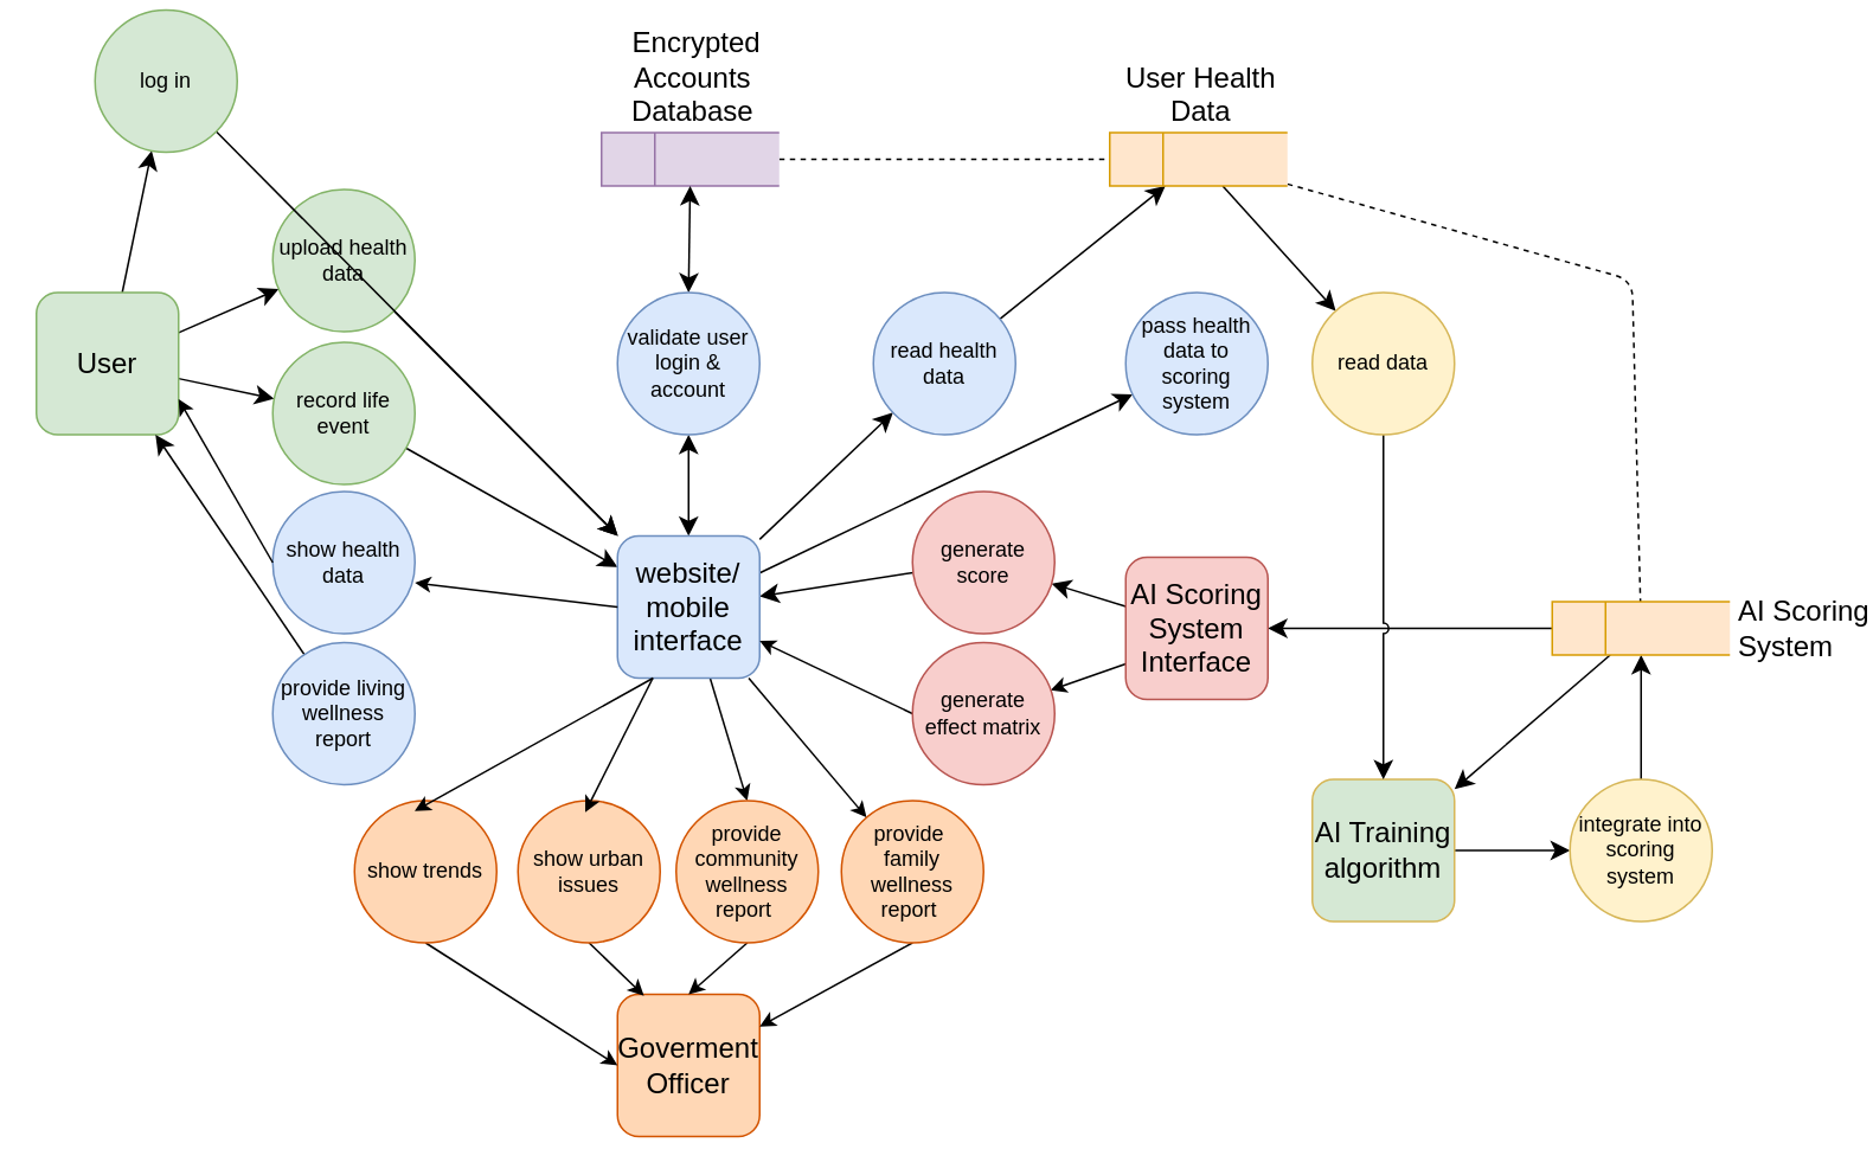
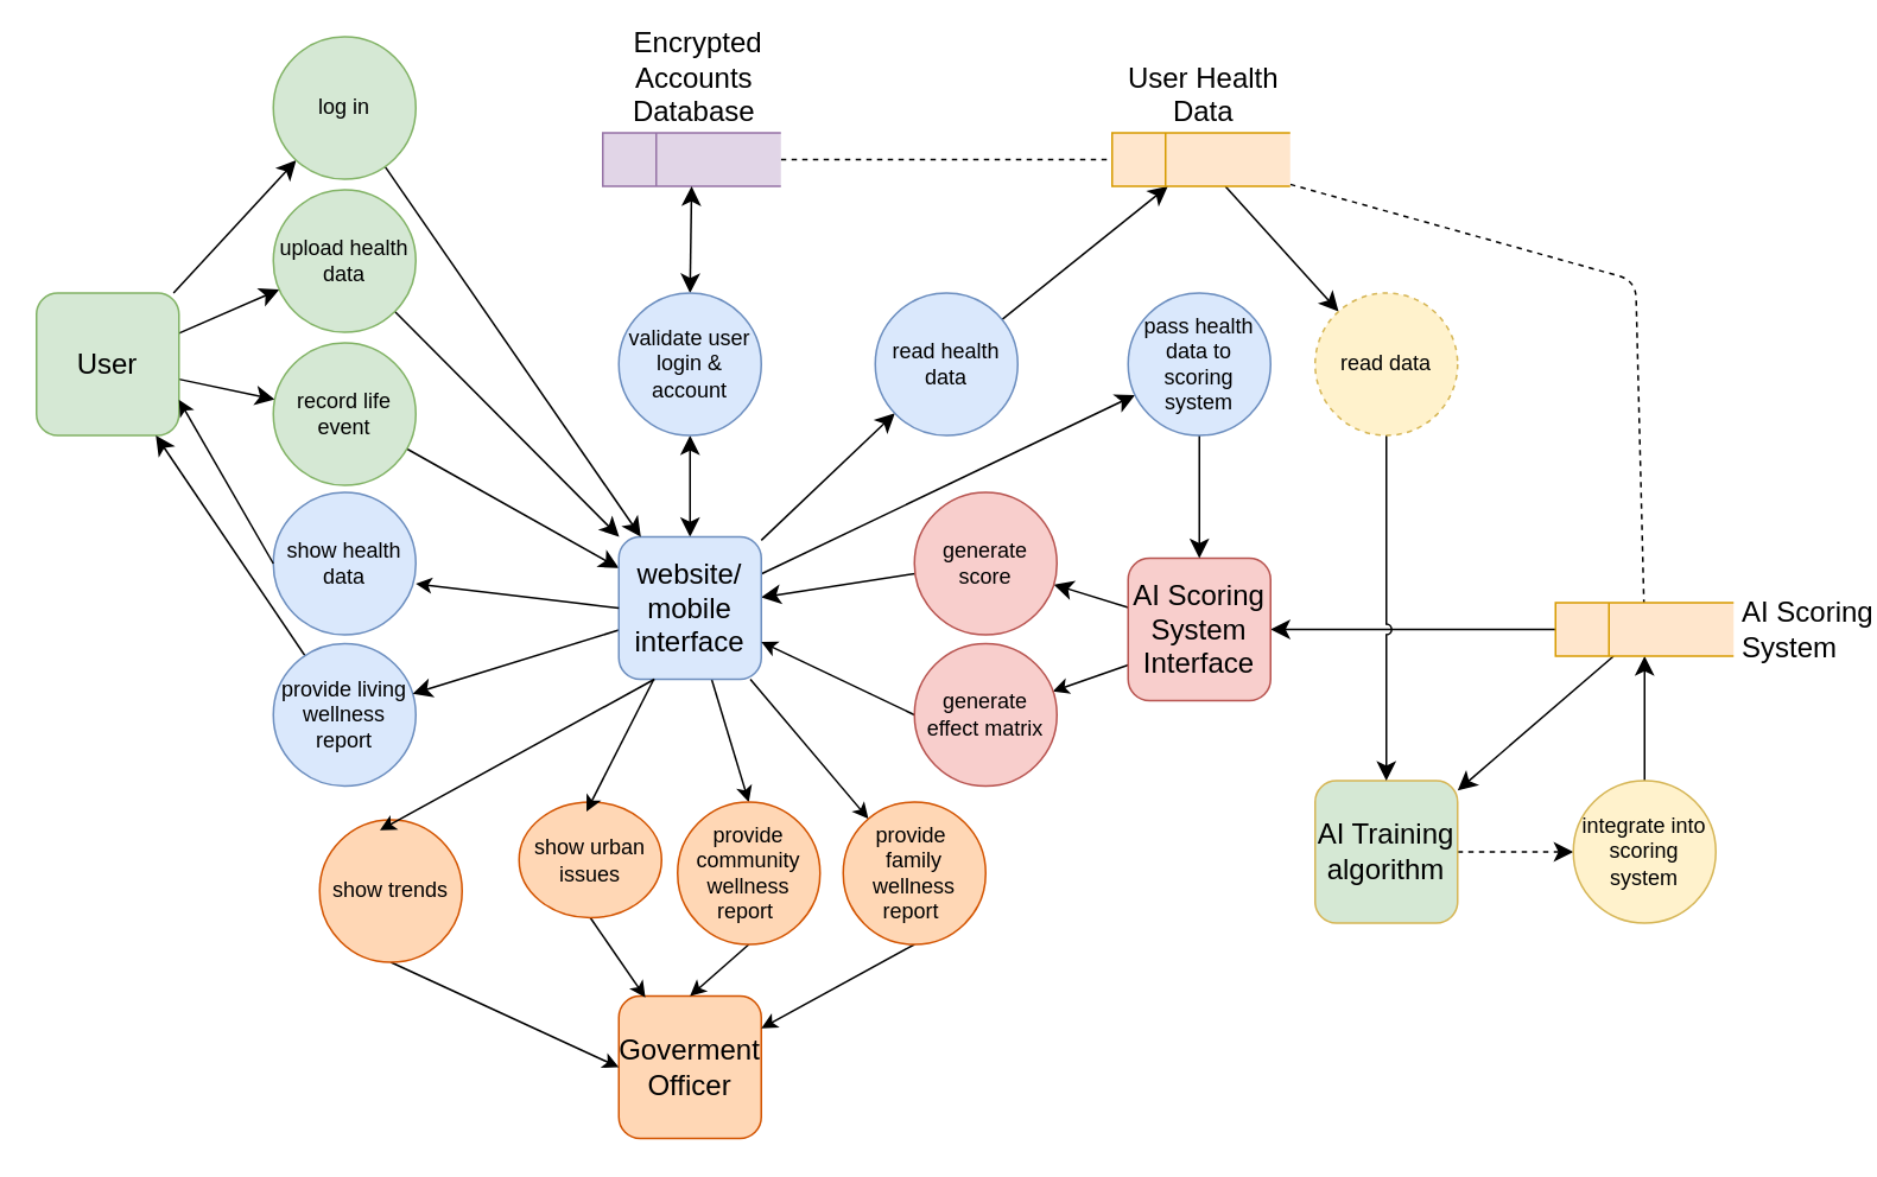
- <mxCell id="36" value="log in" style="ellipse;whiteSpace=wrap;html=1;aspect=fixed;fontSize=12;fillColor=#d5e8d4;strokeColor=#82b366;" parent="1" vertex="1"><mxGeometry x="53" y="5" width="80" height="80" as="geometry" /></mxCell>
+ <mxCell id="36" value="log in" style="ellipse;whiteSpace=wrap;html=1;aspect=fixed;fontSize=12;fillColor=#d5e8d4;strokeColor=#82b366;" parent="1" vertex="1"><mxGeometry x="153" y="20" width="80" height="80" as="geometry" /></mxCell>
- <mxCell id="45" value="read data" style="ellipse;whiteSpace=wrap;html=1;aspect=fixed;fontSize=12;fillColor=#fff2cc;strokeColor=#d6b656;" parent="1" vertex="1"><mxGeometry x="738" y="164" width="80" height="80" as="geometry" /></mxCell>
+ <mxCell id="45" value="read data" style="ellipse;whiteSpace=wrap;html=1;aspect=fixed;fontSize=12;fillColor=#fff2cc;strokeColor=#d6b656;dashed=1;" parent="1" vertex="1"><mxGeometry x="738" y="164" width="80" height="80" as="geometry" /></mxCell>
+ <mxCell id="42" style="edgeStyle=none;rounded=0;orthogonalLoop=1;jettySize=auto;html=1;fontSize=12;startSize=8;endSize=8;jumpStyle=arc;" parent="1" source="43" target="13" edge="1"><mxGeometry relative="1" as="geometry" /></mxCell>
+ <mxCell id="23" style="edgeStyle=none;rounded=0;orthogonalLoop=1;jettySize=auto;html=1;fontSize=12;startSize=8;endSize=8;jumpStyle=arc;" parent="1" source="26" target="17" edge="1"><mxGeometry relative="1" as="geometry" /></mxCell>
- <mxCell id="29" style="edgeStyle=none;rounded=0;orthogonalLoop=1;jettySize=auto;html=1;fontSize=12;startSize=8;endSize=8;jumpStyle=arc;" parent="1" source="30" target="32" edge="1"><mxGeometry relative="1" as="geometry" /></mxCell>
+ <mxCell id="29" style="edgeStyle=none;rounded=0;orthogonalLoop=1;jettySize=auto;html=1;fontSize=12;startSize=8;endSize=8;jumpStyle=arc;dashed=1;" parent="1" source="30" target="32" edge="1"><mxGeometry relative="1" as="geometry" /></mxCell>
- <mxCell id="52" value="show trends" style="ellipse;whiteSpace=wrap;html=1;aspect=fixed;fontSize=12;fillColor=#ffd7b5;strokeColor=#d35400;" vertex="1" parent="1"><mxGeometry x="199" y="450" width="80" height="80" as="geometry" /></mxCell>
+ <mxCell id="52" value="show trends" style="ellipse;whiteSpace=wrap;html=1;aspect=fixed;fontSize=12;fillColor=#ffd7b5;strokeColor=#d35400;" vertex="1" parent="1"><mxGeometry x="179" y="460" width="80" height="80" as="geometry" /></mxCell>
- <mxCell id="50" value="show urban issues" style="ellipse;whiteSpace=wrap;html=1;aspect=fixed;fontSize=12;fillColor=#ffd7b5;strokeColor=#d35400;" vertex="1" parent="1"><mxGeometry x="291" y="450" width="80" height="80" as="geometry" /></mxCell>
+ <mxCell id="50" value="show urban issues" style="ellipse;whiteSpace=wrap;html=1;aspect=fixed;fontSize=12;fillColor=#ffd7b5;strokeColor=#d35400;" vertex="1" parent="1"><mxGeometry x="291" y="450" width="80" height="65" as="geometry" /></mxCell>
